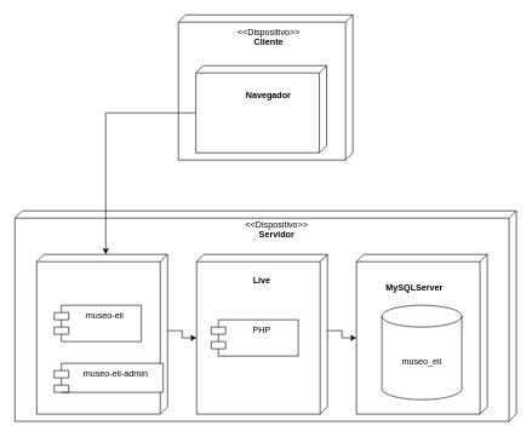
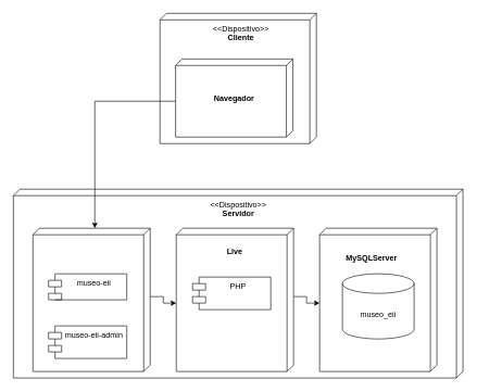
- <mxCell id="7" value="Navegador" style="text;align=center;fontStyle=1;verticalAlign=middle;spacingLeft=3;spacingRight=3;strokeColor=none;rotatable=0;points=[[0,0.5],[1,0.5]];portConstraint=eastwest;" vertex="1" parent="1"><mxGeometry x="329" y="117" width="80" height="26" as="geometry" /></mxCell>
+ <mxCell id="7" value="Navegador" style="text;align=center;fontStyle=1;verticalAlign=middle;spacingLeft=3;spacingRight=3;strokeColor=none;rotatable=0;points=[[0,0.5],[1,0.5]];portConstraint=eastwest;" vertex="1" parent="1"><mxGeometry x="319" y="137" width="80" height="26" as="geometry" /></mxCell>
- <mxCell id="8" value="&amp;lt;&amp;lt;Dispositivo&amp;gt;&amp;gt;&lt;br&gt;&lt;b&gt;Servidor&lt;/b&gt;" style="text;html=1;align=center;" vertex="1" parent="1"><mxGeometry x="332" y="295" width="96" height="40" as="geometry" /></mxCell>
+ <mxCell id="8" value="&amp;lt;&amp;lt;Dispositivo&amp;gt;&amp;gt;&lt;br&gt;&lt;b&gt;Servidor&lt;/b&gt;" style="text;html=1;align=center;" vertex="1" parent="1"><mxGeometry x="317" y="300" width="96" height="40" as="geometry" /></mxCell>
- <mxCell id="11" value="museo-eii" style="shape=module;align=left;spacingLeft=20;align=center;verticalAlign=top;" vertex="1" parent="1"><mxGeometry x="74" y="420" width="120" height="50" as="geometry" /></mxCell>
+ <mxCell id="11" value="museo-eii" style="shape=module;align=left;spacingLeft=20;align=center;verticalAlign=top;" vertex="1" parent="1"><mxGeometry x="74" y="420" width="120" height="40" as="geometry" /></mxCell>
- <mxCell id="16" value="PHP" style="shape=module;align=left;spacingLeft=20;align=center;verticalAlign=top;" vertex="1" parent="1"><mxGeometry x="290" y="440" width="120" height="50" as="geometry" /></mxCell>
+ <mxCell id="16" value="PHP" style="shape=module;align=left;spacingLeft=20;align=center;verticalAlign=top;" vertex="1" parent="1"><mxGeometry x="295" y="425" width="120" height="50" as="geometry" /></mxCell>
- <mxCell id="19" value="museo_eii" style="shape=cylinder3;whiteSpace=wrap;html=1;boundedLbl=1;backgroundOutline=1;size=15;" vertex="1" parent="1"><mxGeometry x="525" y="420" width="110" height="130" as="geometry" /></mxCell>
+ <mxCell id="19" value="museo_eii" style="shape=cylinder3;whiteSpace=wrap;html=1;boundedLbl=1;backgroundOutline=1;size=15;" vertex="1" parent="1"><mxGeometry x="525" y="420" width="110" height="100" as="geometry" /></mxCell>
- <mxCell id="12" value="museo-eii-admin" style="shape=module;align=left;spacingLeft=20;align=center;verticalAlign=top;" vertex="1" parent="1"><mxGeometry x="74" y="500" width="150" height="40" as="geometry" /></mxCell>
+ <mxCell id="12" value="museo-eii-admin" style="shape=module;align=left;spacingLeft=20;align=center;verticalAlign=top;" vertex="1" parent="1"><mxGeometry x="74" y="500" width="120" height="50" as="geometry" /></mxCell>
